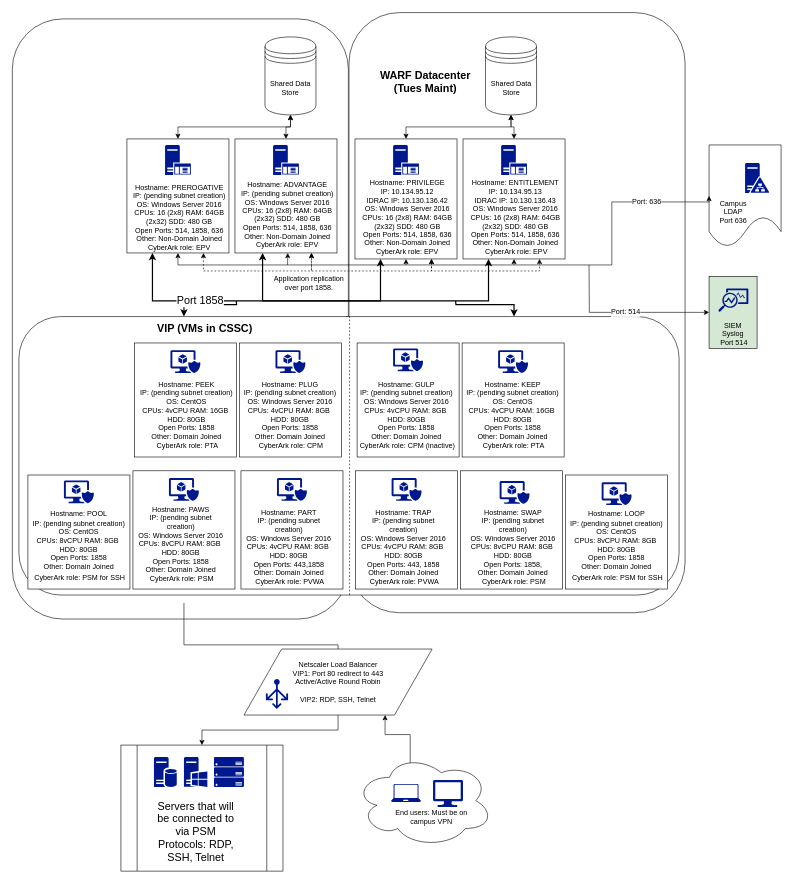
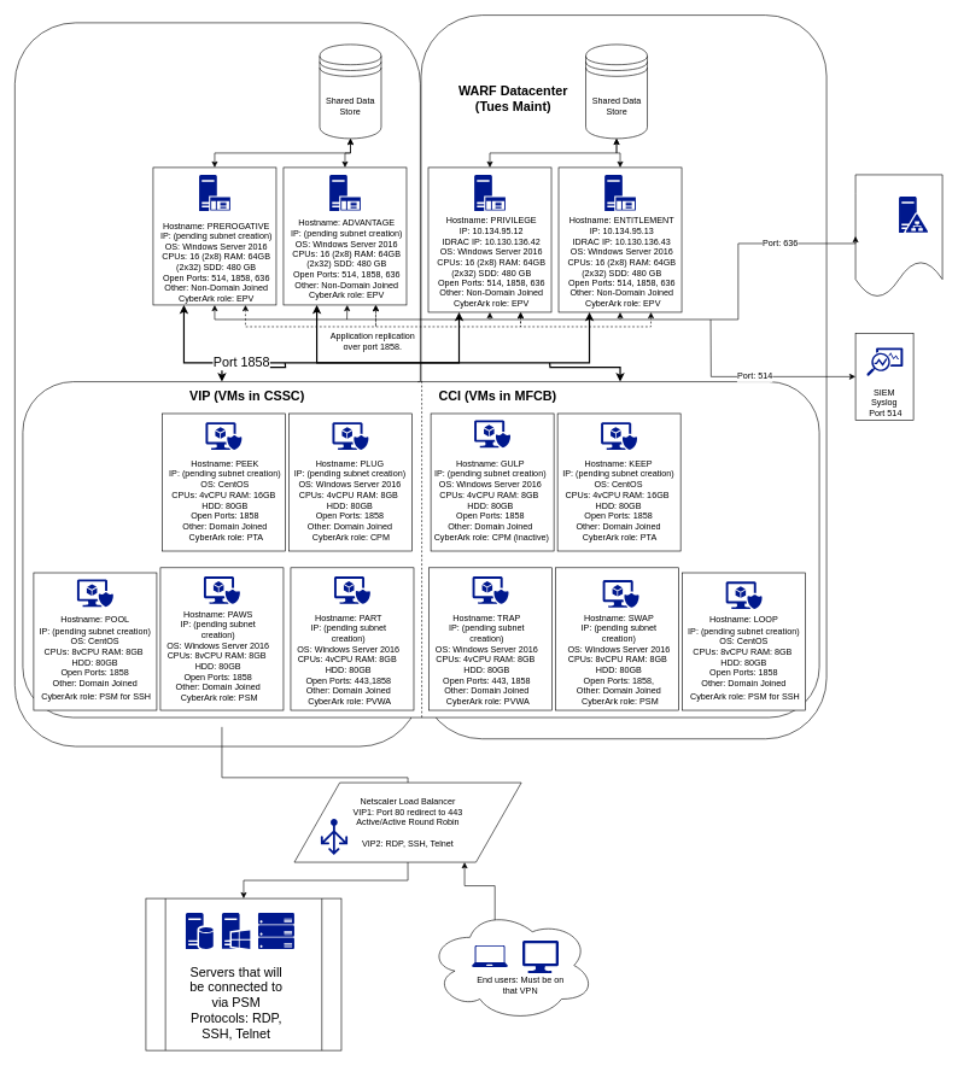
- <mxCell id="49" value="&lt;div&gt;Campus LDAP&lt;/div&gt;&lt;div&gt;Port 636&lt;br&gt;&lt;/div&gt;" style="text;html=1;strokeColor=none;fillColor=none;align=center;verticalAlign=middle;whiteSpace=wrap;rounded=0;fontSize=12;" parent="1" vertex="1"><mxGeometry x="1188.5" y="343" width="65" height="20" as="geometry" /></mxCell>
- <mxCell id="26" value="&lt;div&gt;&lt;br&gt;&lt;br&gt;&lt;br&gt;&lt;br&gt;&lt;br&gt;SIEM&lt;br&gt;Syslog&lt;br&gt;&amp;nbsp;Port 514&lt;br&gt;&lt;/div&gt;" style="rounded=0;whiteSpace=wrap;html=1;fillColor=#d5e8d4;" parent="1" vertex="1"><mxGeometry x="1181" y="460" width="80" height="120" as="geometry" /></mxCell>
+ <mxCell id="26" value="&lt;div&gt;&lt;br&gt;&lt;br&gt;&lt;br&gt;&lt;br&gt;&lt;br&gt;SIEM&lt;br&gt;Syslog&lt;br&gt;&amp;nbsp;Port 514&lt;br&gt;&lt;/div&gt;" style="rounded=0;whiteSpace=wrap;html=1;" parent="1" vertex="1"><mxGeometry x="1181" y="460" width="80" height="120" as="geometry" /></mxCell>
+ <mxCell id="62" value="CCI (VMs in MFCB)" style="text;html=1;strokeColor=none;fillColor=none;align=center;verticalAlign=middle;whiteSpace=wrap;rounded=0;fontSize=18;fontStyle=1" parent="1" vertex="1"><mxGeometry x="597" y="536.5" width="180" height="20" as="geometry" /></mxCell>
- <mxCell id="24" value="End users: Must be on campus VPN" style="text;html=1;strokeColor=none;fillColor=none;align=center;verticalAlign=middle;whiteSpace=wrap;rounded=0;" parent="1" vertex="1"><mxGeometry x="646" y="1336" width="145" height="50" as="geometry" /></mxCell>
+ <mxCell id="24" value="End users: Must be on that VPN" style="text;html=1;strokeColor=none;fillColor=none;align=center;verticalAlign=middle;whiteSpace=wrap;rounded=0;" parent="1" vertex="1"><mxGeometry x="646" y="1336" width="145" height="50" as="geometry" /></mxCell>
